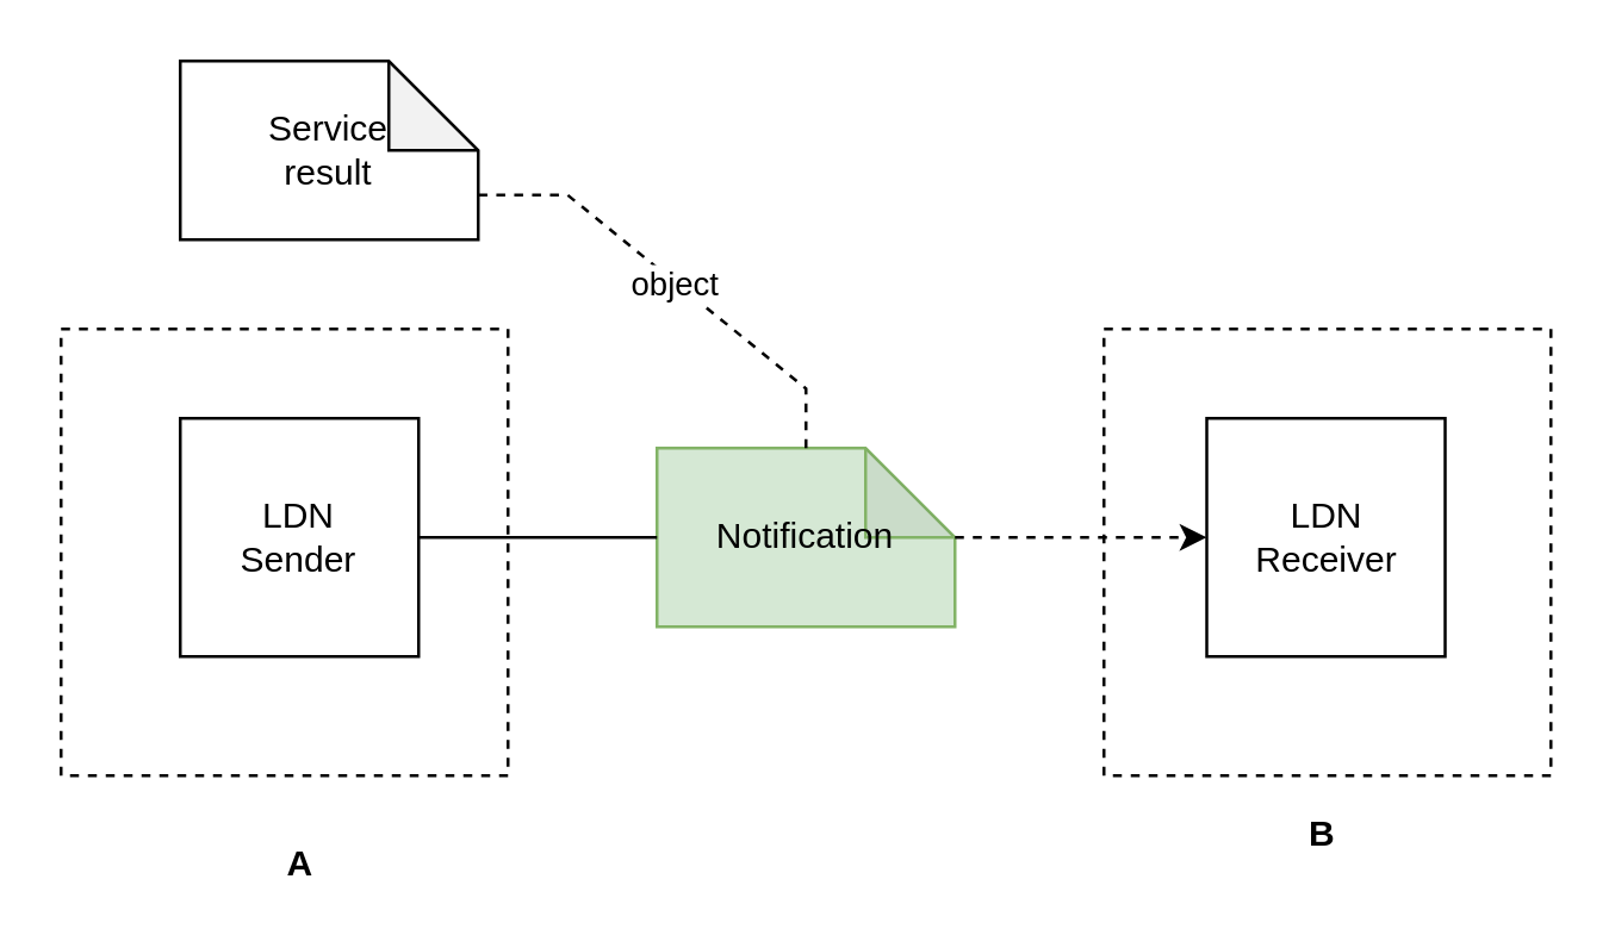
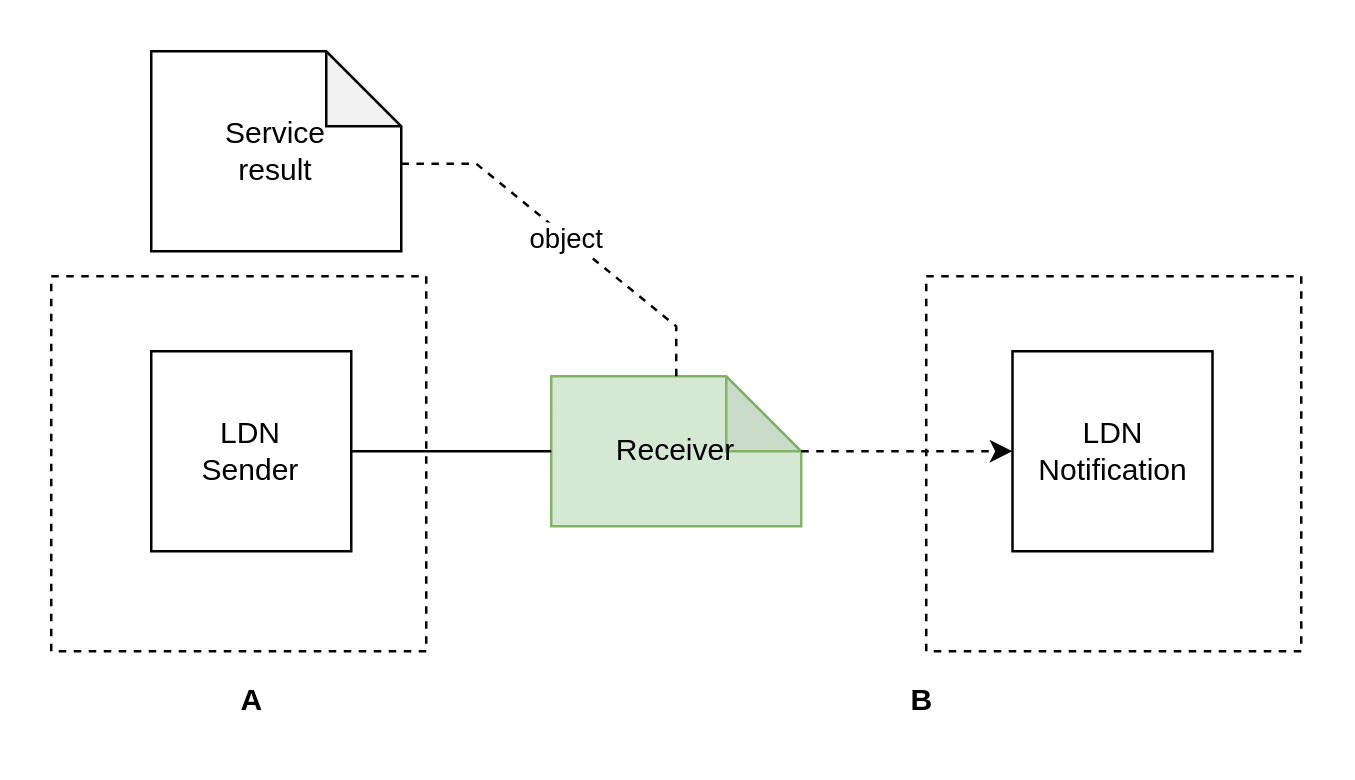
- <mxCell id="8" value="Service&lt;br&gt;result" style="shape=note;whiteSpace=wrap;html=1;backgroundOutline=1;darkOpacity=0.05;" vertex="1" parent="1"><mxGeometry x="60" y="20" width="100" height="60" as="geometry" /></mxCell>
+ <mxCell id="8" value="Service&lt;br&gt;result" style="shape=note;whiteSpace=wrap;html=1;backgroundOutline=1;darkOpacity=0.05;" vertex="1" parent="1"><mxGeometry x="60" y="20" width="100" height="80" as="geometry" /></mxCell>
- <mxCell id="5" value="Notification" style="shape=note;whiteSpace=wrap;html=1;backgroundOutline=1;darkOpacity=0.05;fillColor=#d5e8d4;strokeColor=#82b366;" vertex="1" parent="1"><mxGeometry x="220" y="150" width="100" height="60" as="geometry" /></mxCell>
+ <mxCell id="5" value="Receiver" style="shape=note;whiteSpace=wrap;html=1;backgroundOutline=1;darkOpacity=0.05;fillColor=#d5e8d4;strokeColor=#82b366;" vertex="1" parent="1"><mxGeometry x="220" y="150" width="100" height="60" as="geometry" /></mxCell>
- <mxCell id="4" value="LDN&lt;br&gt;Receiver" style="whiteSpace=wrap;html=1;aspect=fixed;" vertex="1" parent="1"><mxGeometry x="404.5" y="140" width="80" height="80" as="geometry" /></mxCell>
+ <mxCell id="4" value="LDN&lt;br&gt;Notification" style="whiteSpace=wrap;html=1;aspect=fixed;" vertex="1" parent="1"><mxGeometry x="404.5" y="140" width="80" height="80" as="geometry" /></mxCell>
- <mxCell id="13" value="&lt;b&gt;B&lt;/b&gt;" style="text;html=1;align=center;verticalAlign=middle;resizable=0;points=[];autosize=1;strokeColor=none;fillColor=none;" vertex="1" parent="1"><mxGeometry x="433" y="270" width="20" height="20" as="geometry" /></mxCell>
+ <mxCell id="13" value="&lt;b&gt;B&lt;/b&gt;" style="text;html=1;align=center;verticalAlign=middle;resizable=0;points=[];autosize=1;strokeColor=none;fillColor=none;" vertex="1" parent="1"><mxGeometry x="358" y="270" width="20" height="20" as="geometry" /></mxCell>
- <mxCell id="12" value="&lt;b&gt;A&lt;/b&gt;" style="text;html=1;align=center;verticalAlign=middle;resizable=0;points=[];autosize=1;strokeColor=none;fillColor=none;" vertex="1" parent="1"><mxGeometry x="90" y="280" width="20" height="20" as="geometry" /></mxCell>
+ <mxCell id="12" value="&lt;b&gt;A&lt;/b&gt;" style="text;html=1;align=center;verticalAlign=middle;resizable=0;points=[];autosize=1;strokeColor=none;fillColor=none;" vertex="1" parent="1"><mxGeometry x="90" y="270" width="20" height="20" as="geometry" /></mxCell>
